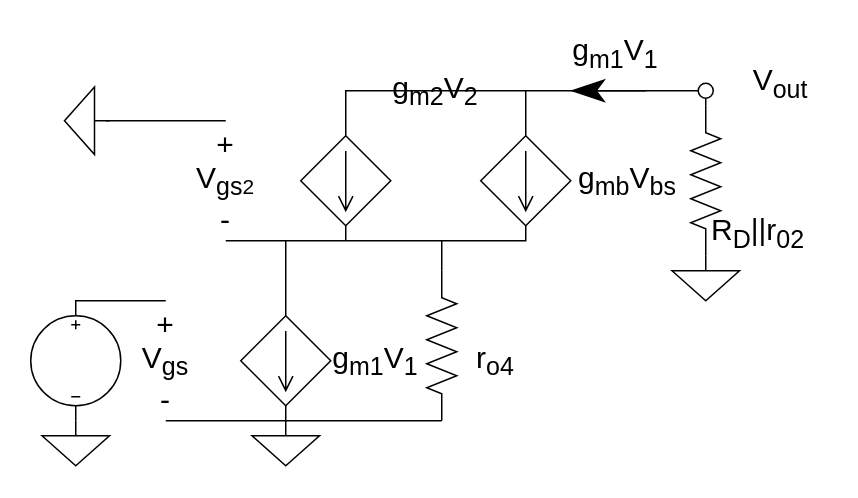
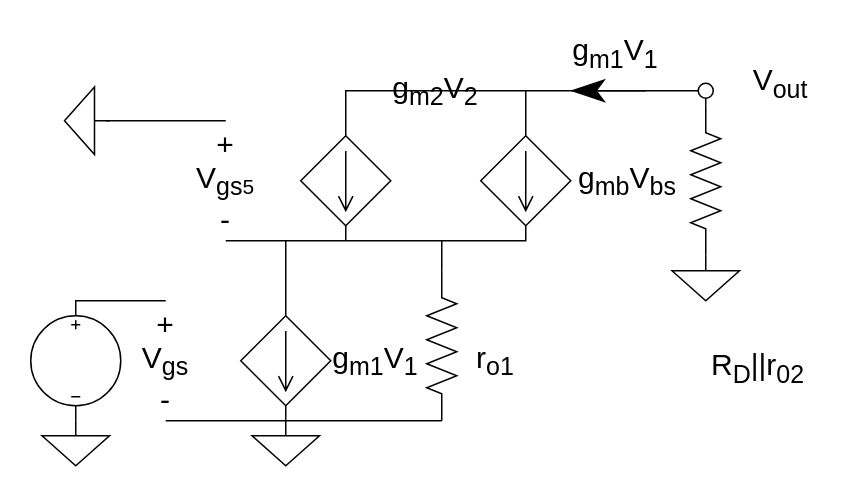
- <mxCell id="24" value="&lt;font style=&quot;font-size: 20px;&quot;&gt;V&lt;sub&gt;gs&lt;/sub&gt;&lt;/font&gt;&lt;font style=&quot;font-size: 16.667px;&quot;&gt;&lt;sub&gt;2&lt;/sub&gt;&lt;/font&gt;" style="text;html=1;align=center;verticalAlign=middle;whiteSpace=wrap;rounded=0;" vertex="1" parent="1"><mxGeometry x="120" y="105" width="60" height="30" as="geometry" /></mxCell>
+ <mxCell id="24" value="&lt;font style=&quot;font-size: 20px;&quot;&gt;V&lt;sub&gt;gs&lt;/sub&gt;&lt;/font&gt;&lt;font style=&quot;font-size: 16.667px;&quot;&gt;&lt;sub&gt;5&lt;/sub&gt;&lt;/font&gt;" style="text;html=1;align=center;verticalAlign=middle;whiteSpace=wrap;rounded=0;" vertex="1" parent="1"><mxGeometry x="120" y="105" width="60" height="30" as="geometry" /></mxCell>
- <mxCell id="31" value="&lt;font style=&quot;font-size: 20px;&quot;&gt;R&lt;sub&gt;D&lt;/sub&gt;||r&lt;sub&gt;02&lt;/sub&gt;&lt;/font&gt;" style="text;html=1;align=center;verticalAlign=middle;whiteSpace=wrap;rounded=0;" vertex="1" parent="1"><mxGeometry x="475" y="140" width="60" height="30" as="geometry" /></mxCell>
+ <mxCell id="31" value="&lt;font style=&quot;font-size: 20px;&quot;&gt;R&lt;sub&gt;D&lt;/sub&gt;||r&lt;sub&gt;02&lt;/sub&gt;&lt;/font&gt;" style="text;html=1;align=center;verticalAlign=middle;whiteSpace=wrap;rounded=0;" vertex="1" parent="1"><mxGeometry x="475" y="230" width="60" height="30" as="geometry" /></mxCell>
- <mxCell id="38" value="&lt;span style=&quot;font-size: 20px;&quot;&gt;r&lt;sub&gt;o4&lt;/sub&gt;&lt;/span&gt;" style="text;html=1;align=center;verticalAlign=middle;whiteSpace=wrap;rounded=0;" vertex="1" parent="1"><mxGeometry x="300" y="225" width="60" height="30" as="geometry" /></mxCell>
+ <mxCell id="38" value="&lt;span style=&quot;font-size: 20px;&quot;&gt;r&lt;sub&gt;o1&lt;/sub&gt;&lt;/span&gt;" style="text;html=1;align=center;verticalAlign=middle;whiteSpace=wrap;rounded=0;" vertex="1" parent="1"><mxGeometry x="300" y="225" width="60" height="30" as="geometry" /></mxCell>
